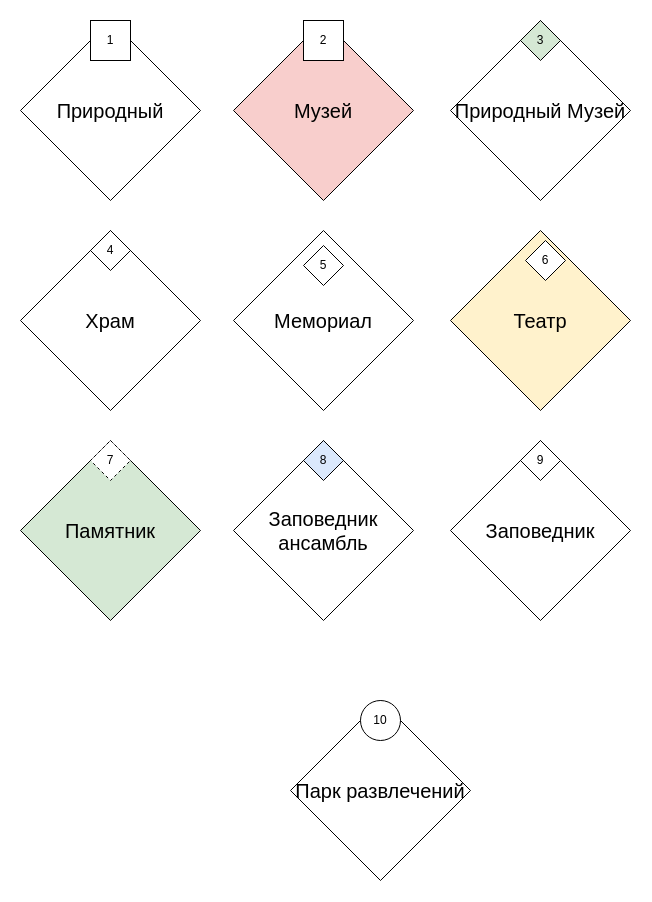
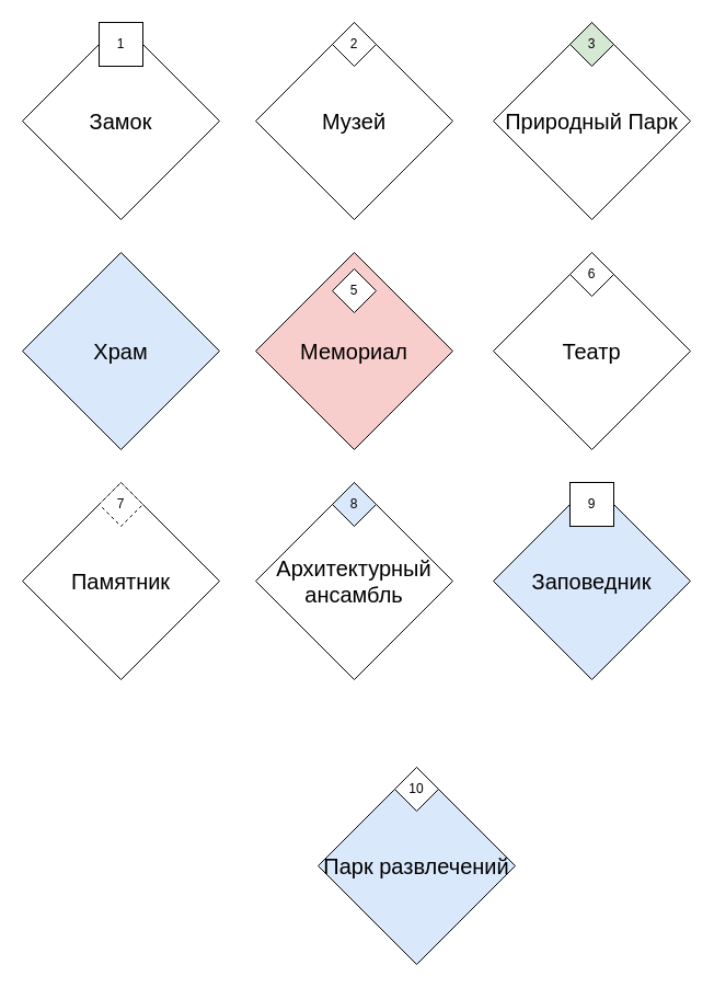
- <mxCell id="7" value="2" style="whiteSpace=wrap;html=1;rounded=0;" vertex="1" parent="5"><mxGeometry x="70" width="40" height="40" as="geometry" /></mxCell>
+ <mxCell id="7" value="2" style="rhombus;whiteSpace=wrap;html=1;" vertex="1" parent="5"><mxGeometry x="70" width="40" height="40" as="geometry" /></mxCell>
- <mxCell id="3" value="&lt;font style=&quot;font-size: 20px;&quot;&gt;Природный&lt;/font&gt;" style="rhombus;whiteSpace=wrap;html=1;" vertex="1" parent="2"><mxGeometry width="180" height="180" as="geometry" /></mxCell>
+ <mxCell id="3" value="&lt;font style=&quot;font-size: 20px;&quot;&gt;Замок&lt;/font&gt;" style="rhombus;whiteSpace=wrap;html=1;" vertex="1" parent="2"><mxGeometry width="180" height="180" as="geometry" /></mxCell>
- <mxCell id="6" value="&lt;font style=&quot;font-size: 20px;&quot;&gt;Музей&lt;/font&gt;" style="rhombus;whiteSpace=wrap;html=1;fillColor=#f8cecc;" vertex="1" parent="5"><mxGeometry width="180" height="180" as="geometry" /></mxCell>
+ <mxCell id="6" value="&lt;font style=&quot;font-size: 20px;&quot;&gt;Музей&lt;/font&gt;" style="rhombus;whiteSpace=wrap;html=1;" vertex="1" parent="5"><mxGeometry width="180" height="180" as="geometry" /></mxCell>
- <mxCell id="9" value="&lt;font style=&quot;font-size: 20px;&quot;&gt;Природный Музей&lt;/font&gt;" style="rhombus;whiteSpace=wrap;html=1;" vertex="1" parent="8"><mxGeometry width="180" height="180" as="geometry" /></mxCell>
+ <mxCell id="9" value="&lt;font style=&quot;font-size: 20px;&quot;&gt;Природный Парк&lt;/font&gt;" style="rhombus;whiteSpace=wrap;html=1;" vertex="1" parent="8"><mxGeometry width="180" height="180" as="geometry" /></mxCell>
- <mxCell id="13" value="4" style="rhombus;whiteSpace=wrap;html=1;" vertex="1" parent="11"><mxGeometry x="70" width="40" height="40" as="geometry" /></mxCell>
- <mxCell id="19" value="6" style="rhombus;whiteSpace=wrap;html=1;" vertex="1" parent="17"><mxGeometry x="75" y="10" width="40" height="40" as="geometry" /></mxCell>
+ <mxCell id="19" value="6" style="rhombus;whiteSpace=wrap;html=1;" vertex="1" parent="17"><mxGeometry x="70" width="40" height="40" as="geometry" /></mxCell>
- <mxCell id="12" value="&lt;font style=&quot;font-size: 20px;&quot;&gt;Храм&lt;/font&gt;" style="rhombus;whiteSpace=wrap;html=1;" vertex="1" parent="11"><mxGeometry width="180" height="180" as="geometry" /></mxCell>
+ <mxCell id="12" value="&lt;font style=&quot;font-size: 20px;&quot;&gt;Храм&lt;/font&gt;" style="rhombus;whiteSpace=wrap;html=1;fillColor=#dae8fc;" vertex="1" parent="11"><mxGeometry width="180" height="180" as="geometry" /></mxCell>
- <mxCell id="15" value="&lt;font style=&quot;font-size: 20px;&quot;&gt;Мемориал&lt;/font&gt;" style="rhombus;whiteSpace=wrap;html=1;" vertex="1" parent="14"><mxGeometry width="180" height="180" as="geometry" /></mxCell>
+ <mxCell id="15" value="&lt;font style=&quot;font-size: 20px;&quot;&gt;Мемориал&lt;/font&gt;" style="rhombus;whiteSpace=wrap;html=1;fillColor=#f8cecc;" vertex="1" parent="14"><mxGeometry width="180" height="180" as="geometry" /></mxCell>
- <mxCell id="18" value="&lt;font style=&quot;font-size: 20px;&quot;&gt;Театр&lt;/font&gt;" style="rhombus;whiteSpace=wrap;html=1;fillColor=#fff2cc;" vertex="1" parent="17"><mxGeometry width="180" height="180" as="geometry" /></mxCell>
+ <mxCell id="18" value="&lt;font style=&quot;font-size: 20px;&quot;&gt;Театр&lt;/font&gt;" style="rhombus;whiteSpace=wrap;html=1;" vertex="1" parent="17"><mxGeometry width="180" height="180" as="geometry" /></mxCell>
- <mxCell id="28" value="9" style="rhombus;whiteSpace=wrap;html=1;" vertex="1" parent="26"><mxGeometry x="70" width="40" height="40" as="geometry" /></mxCell>
+ <mxCell id="28" value="9" style="whiteSpace=wrap;html=1;rounded=0;" vertex="1" parent="26"><mxGeometry x="70" width="40" height="40" as="geometry" /></mxCell>
- <mxCell id="21" value="&lt;font style=&quot;font-size: 20px;&quot;&gt;Памятник&lt;/font&gt;" style="rhombus;whiteSpace=wrap;html=1;fillColor=#d5e8d4;" vertex="1" parent="20"><mxGeometry width="180" height="180" as="geometry" /></mxCell>
+ <mxCell id="21" value="&lt;font style=&quot;font-size: 20px;&quot;&gt;Памятник&lt;/font&gt;" style="rhombus;whiteSpace=wrap;html=1;" vertex="1" parent="20"><mxGeometry width="180" height="180" as="geometry" /></mxCell>
- <mxCell id="24" value="&lt;font style=&quot;font-size: 20px;&quot;&gt;Заповедник ансамбль&lt;/font&gt;" style="rhombus;whiteSpace=wrap;html=1;" vertex="1" parent="23"><mxGeometry width="180" height="180" as="geometry" /></mxCell>
+ <mxCell id="24" value="&lt;font style=&quot;font-size: 20px;&quot;&gt;Архитектурный ансамбль&lt;/font&gt;" style="rhombus;whiteSpace=wrap;html=1;" vertex="1" parent="23"><mxGeometry width="180" height="180" as="geometry" /></mxCell>
- <mxCell id="27" value="&lt;font style=&quot;font-size: 20px;&quot;&gt;Заповедник&lt;/font&gt;" style="rhombus;whiteSpace=wrap;html=1;" vertex="1" parent="26"><mxGeometry width="180" height="180" as="geometry" /></mxCell>
+ <mxCell id="27" value="&lt;font style=&quot;font-size: 20px;&quot;&gt;Заповедник&lt;/font&gt;" style="rhombus;whiteSpace=wrap;html=1;fillColor=#dae8fc;" vertex="1" parent="26"><mxGeometry width="180" height="180" as="geometry" /></mxCell>
- <mxCell id="31" value="10" style="ellipse;whiteSpace=wrap;html=1;" vertex="1" parent="29"><mxGeometry x="70" width="40" height="40" as="geometry" /></mxCell>
+ <mxCell id="31" value="10" style="rhombus;whiteSpace=wrap;html=1;" vertex="1" parent="29"><mxGeometry x="70" width="40" height="40" as="geometry" /></mxCell>
- <mxCell id="30" value="&lt;font style=&quot;font-size: 20px;&quot;&gt;Парк развлечений&lt;/font&gt;" style="rhombus;whiteSpace=wrap;html=1;" vertex="1" parent="29"><mxGeometry width="180" height="180" as="geometry" /></mxCell>
+ <mxCell id="30" value="&lt;font style=&quot;font-size: 20px;&quot;&gt;Парк развлечений&lt;/font&gt;" style="rhombus;whiteSpace=wrap;html=1;fillColor=#dae8fc;" vertex="1" parent="29"><mxGeometry width="180" height="180" as="geometry" /></mxCell>
